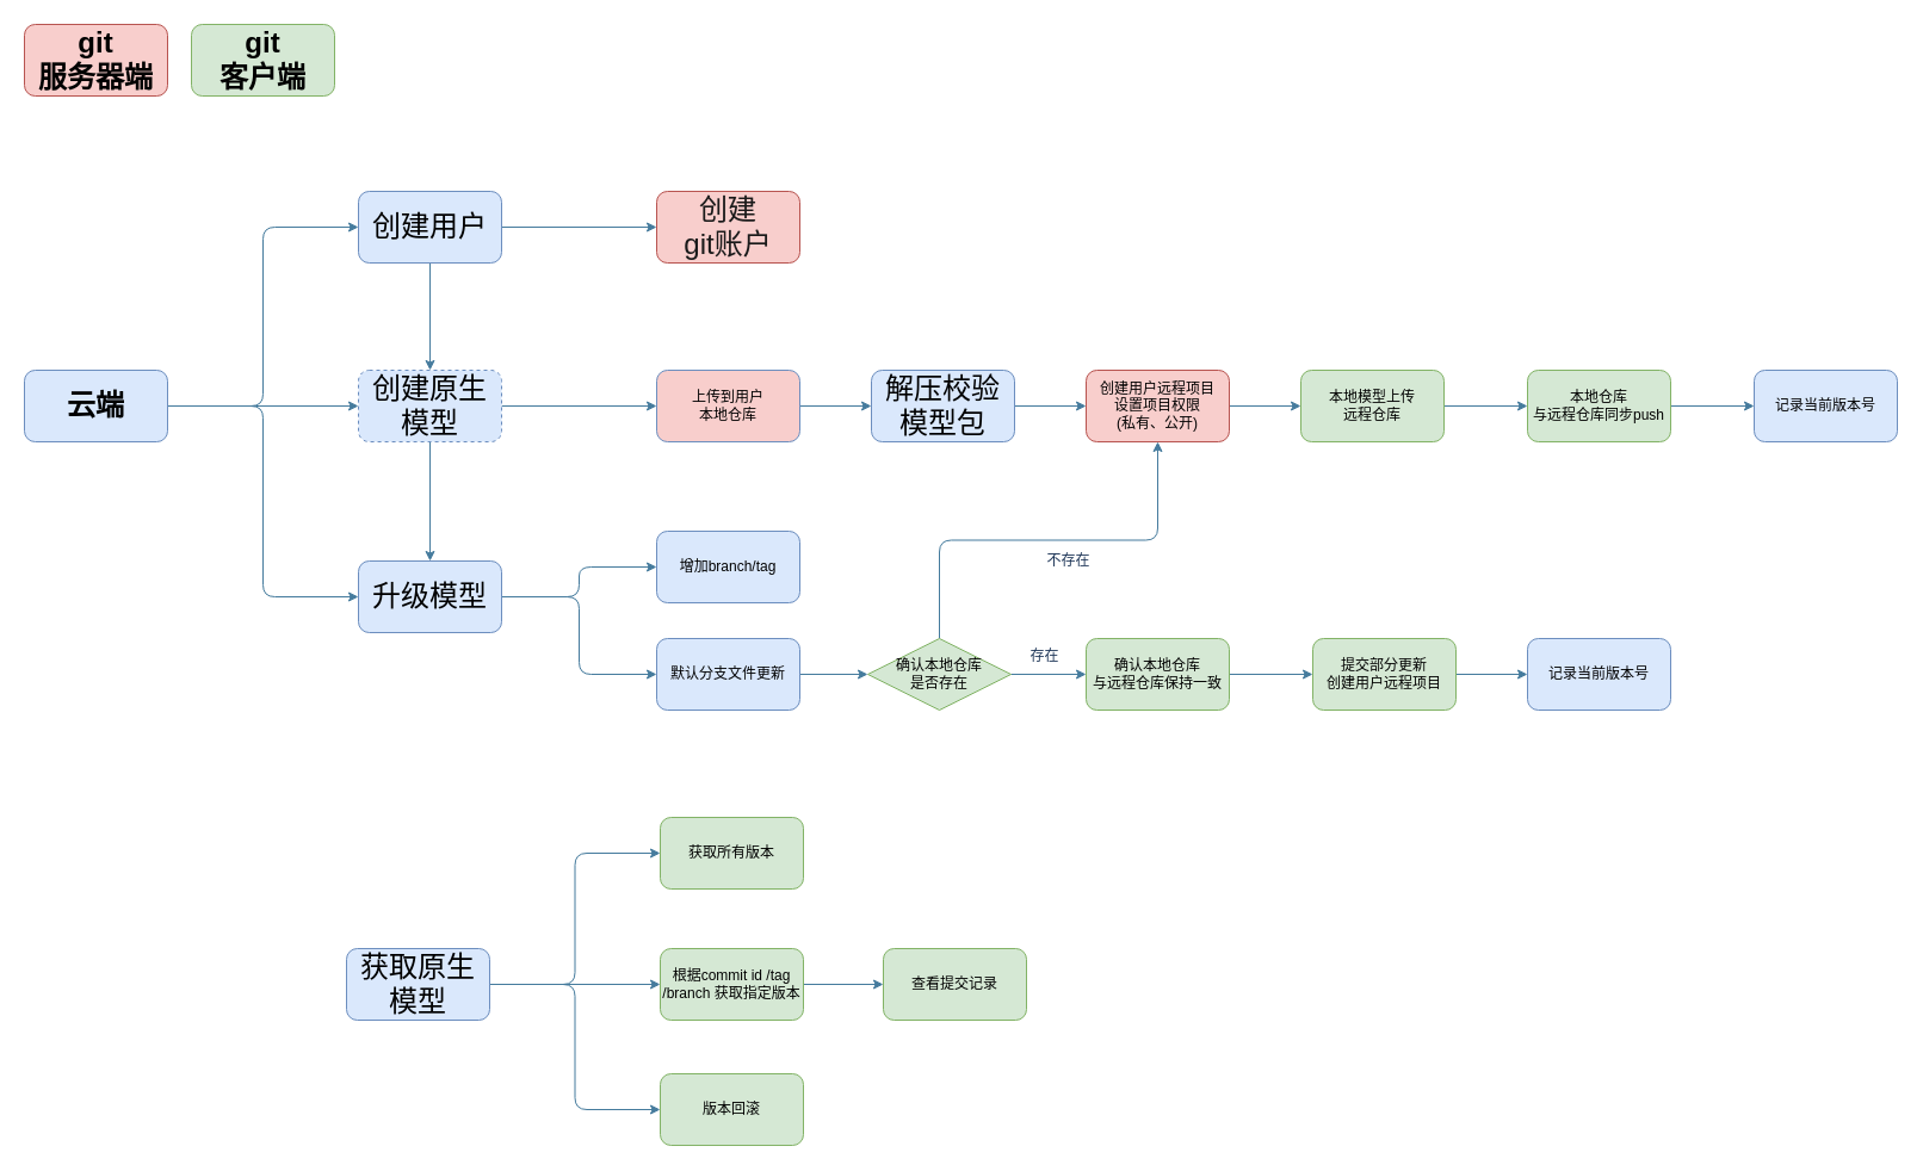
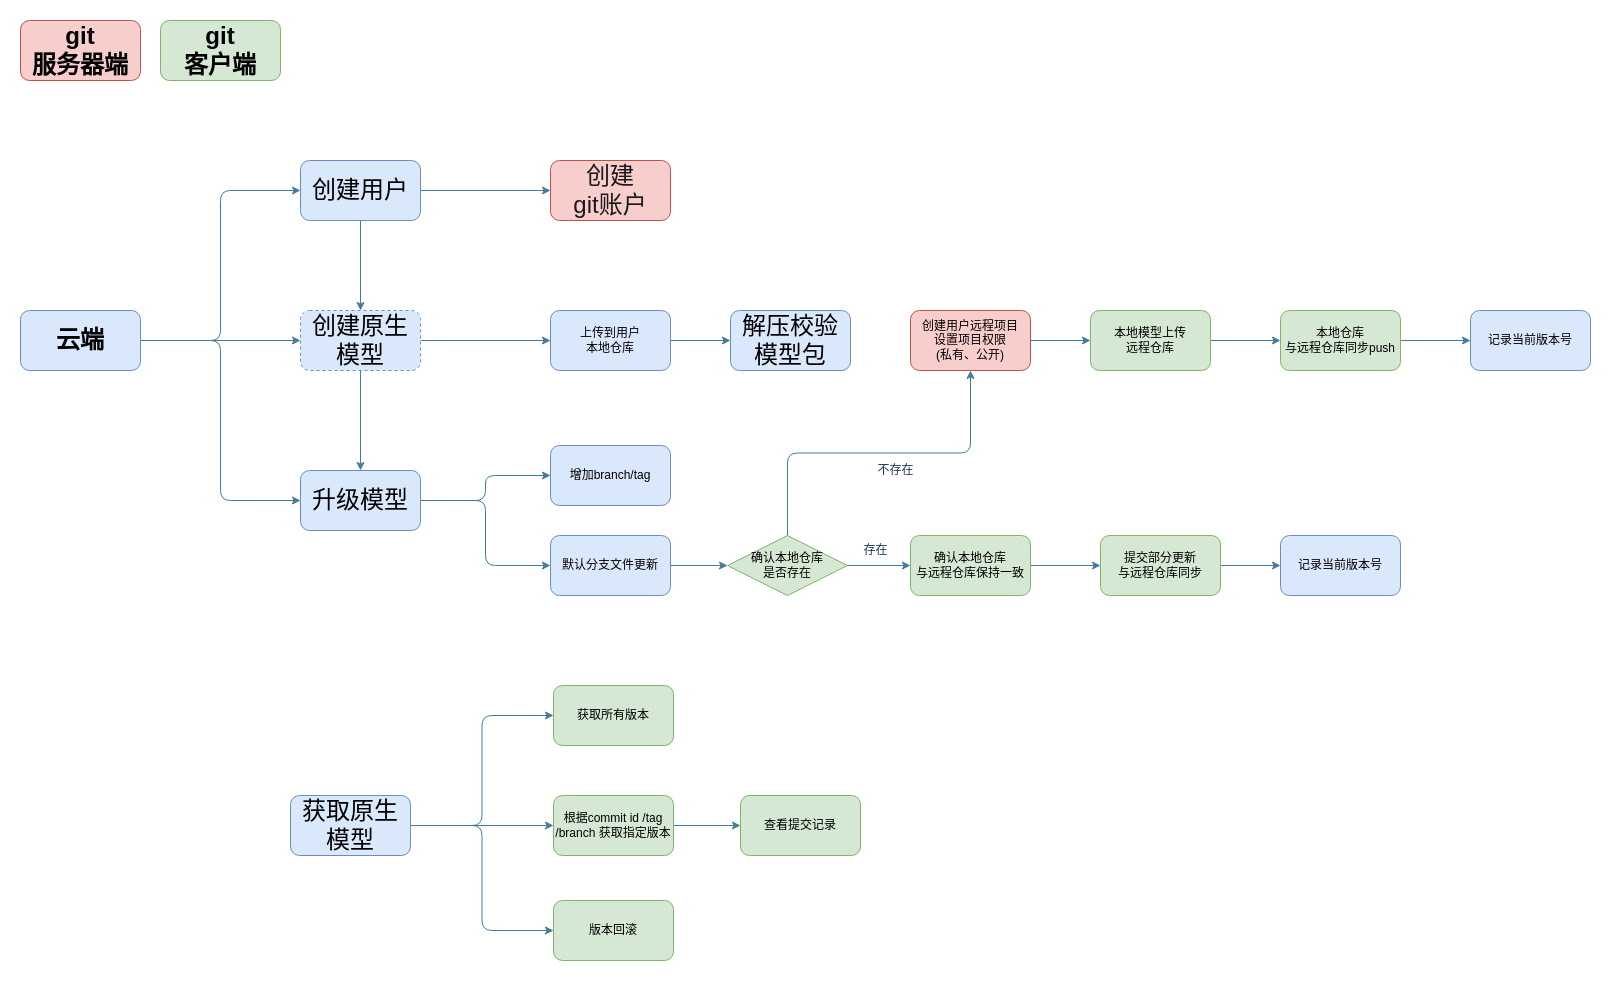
- <mxCell id="8" value="&lt;font style=&quot;font-size: 12px&quot;&gt;上传到用户&lt;br&gt;本地仓库&lt;/font&gt;" style="rounded=1;whiteSpace=wrap;html=1;fillColor=#f8cecc;strokeColor=#6c8ebf;" parent="1" vertex="1"><mxGeometry x="550" y="310" width="120" height="60" as="geometry" /></mxCell>
+ <mxCell id="8" value="&lt;font style=&quot;font-size: 12px&quot;&gt;上传到用户&lt;br&gt;本地仓库&lt;/font&gt;" style="rounded=1;whiteSpace=wrap;html=1;fillColor=#dae8fc;strokeColor=#6c8ebf;" parent="1" vertex="1"><mxGeometry x="550" y="310" width="120" height="60" as="geometry" /></mxCell>
- <mxCell id="9" style="edgeStyle=orthogonalEdgeStyle;rounded=0;orthogonalLoop=1;jettySize=auto;html=1;exitX=1;exitY=0.5;exitDx=0;exitDy=0;entryX=0;entryY=0.5;entryDx=0;entryDy=0;fontFamily=Helvetica;fontSize=12;fontColor=#1D3557;labelBackgroundColor=#F1FAEE;strokeColor=#457B9D;" parent="1" source="10" target="12" edge="1"><mxGeometry relative="1" as="geometry" /></mxCell>
- <mxCell id="31" value="提交部分更新&lt;br&gt;创建用户远程项目" style="rounded=1;whiteSpace=wrap;html=1;fillColor=#d5e8d4;strokeColor=#82b366;" parent="1" vertex="1"><mxGeometry x="1100" y="535" width="120" height="60" as="geometry" /></mxCell>
+ <mxCell id="31" value="提交部分更新&lt;br&gt;与远程仓库同步" style="rounded=1;whiteSpace=wrap;html=1;fillColor=#d5e8d4;strokeColor=#82b366;" parent="1" vertex="1"><mxGeometry x="1100" y="535" width="120" height="60" as="geometry" /></mxCell>
